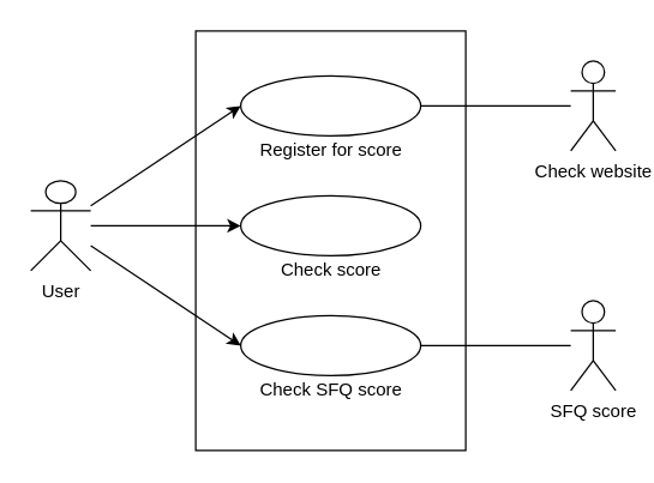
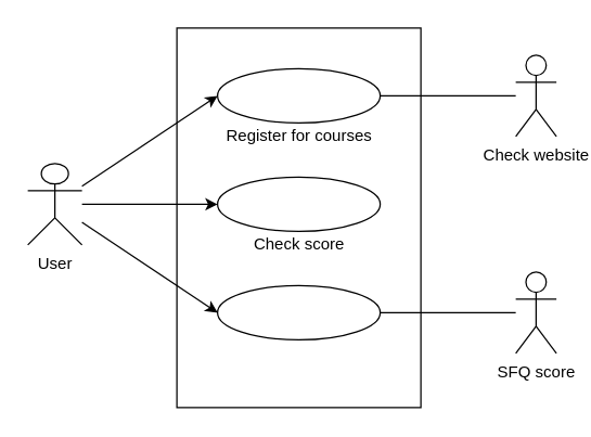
- <mxCell id="5" value="Register for score" style="text;html=1;align=center;verticalAlign=middle;resizable=0;points=[];autosize=1;" vertex="1" parent="3"><mxGeometry y="40" width="120" height="20" as="geometry" /></mxCell>
+ <mxCell id="5" value="Register for courses" style="text;html=1;align=center;verticalAlign=middle;resizable=0;points=[];autosize=1;" vertex="1" parent="3"><mxGeometry y="40" width="120" height="20" as="geometry" /></mxCell>
- <mxCell id="8" value="Check SFQ score" style="text;html=1;align=center;verticalAlign=middle;resizable=0;points=[];autosize=1;" vertex="1" parent="6"><mxGeometry x="5" y="40" width="110" height="20" as="geometry" /></mxCell>
